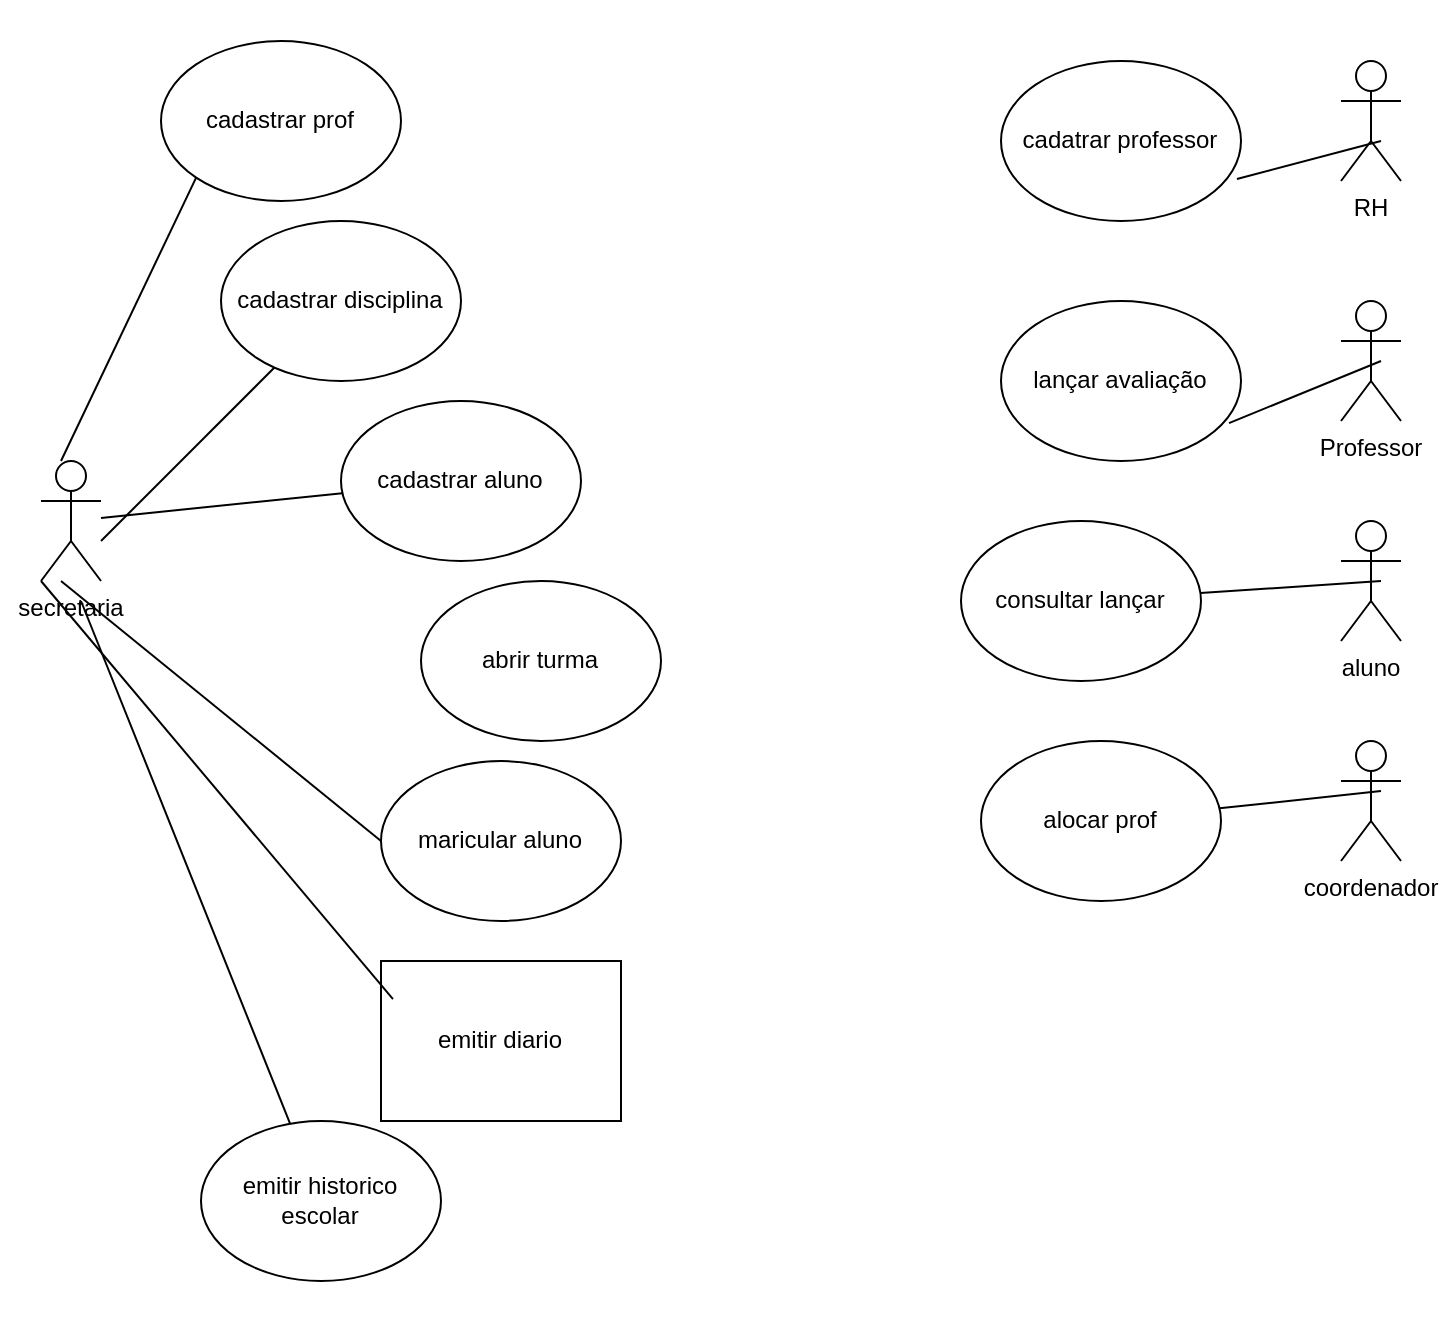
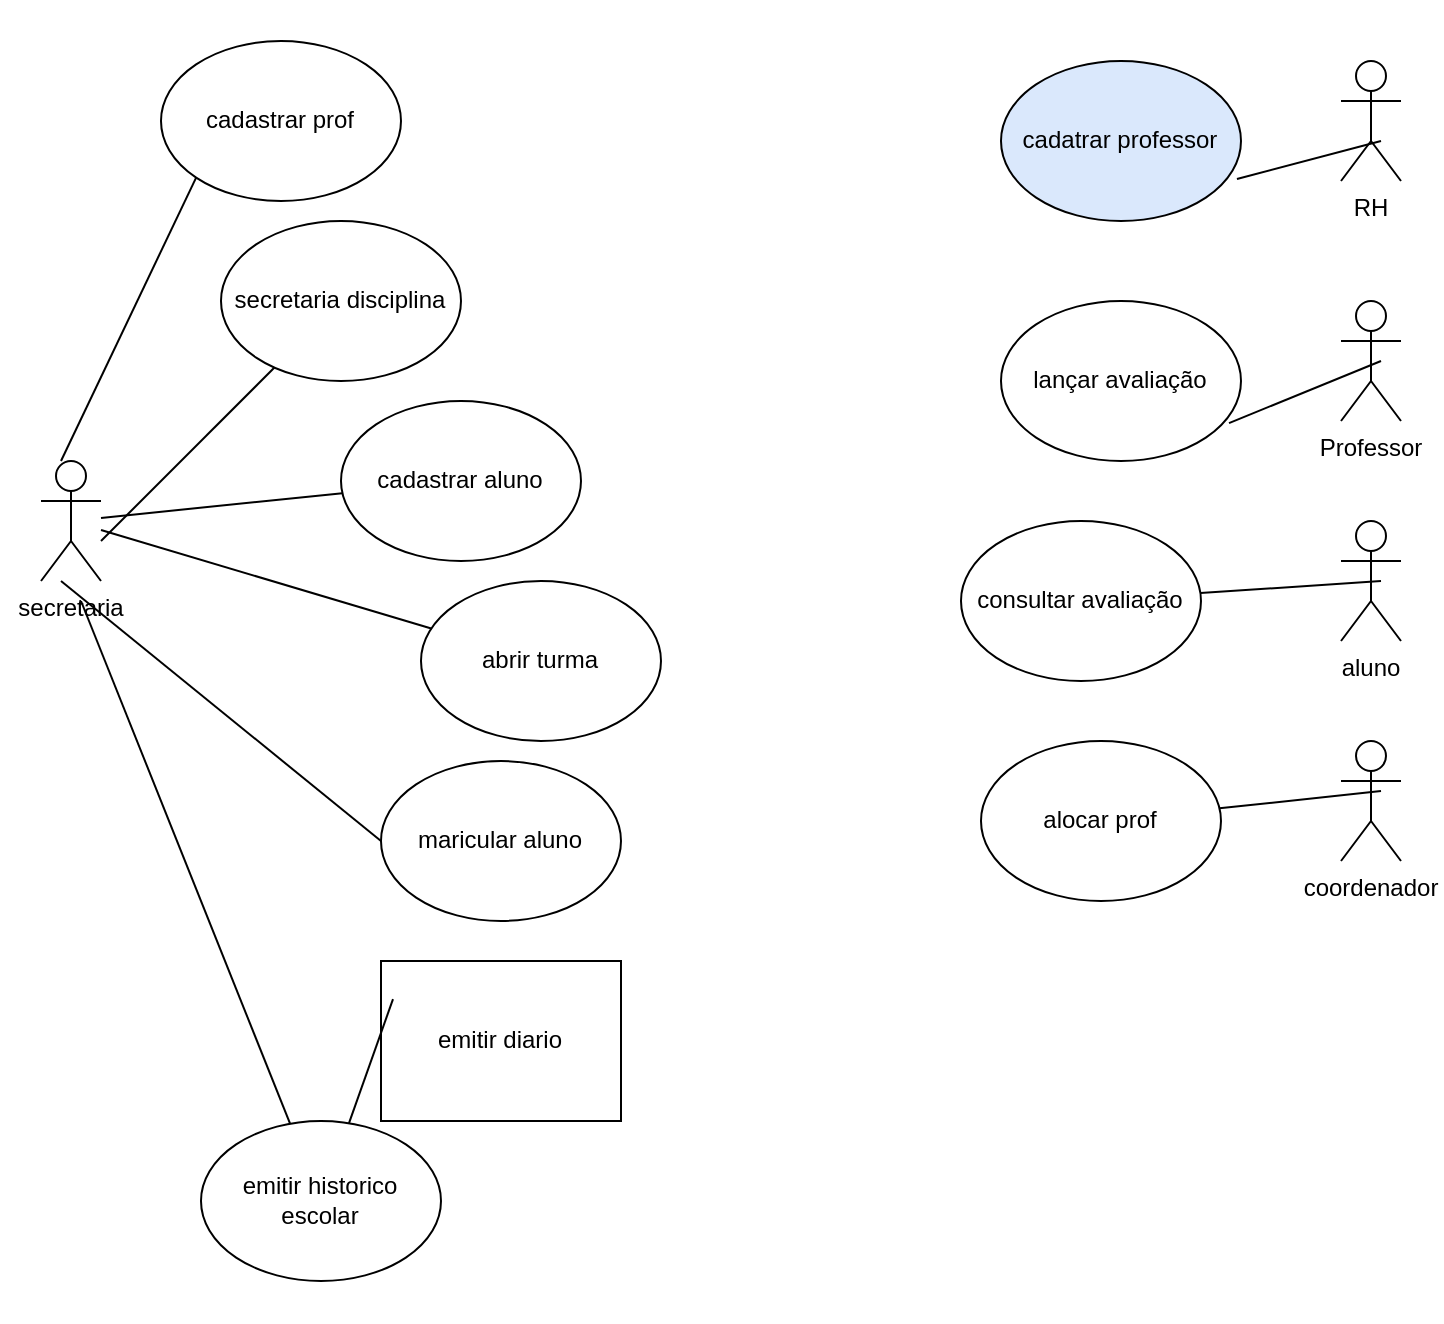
- <mxCell id="21" value="cadatrar professor" style="ellipse;whiteSpace=wrap;html=1;" vertex="1" parent="1"><mxGeometry x="500" y="30" width="120" height="80" as="geometry" /></mxCell>
+ <mxCell id="21" value="cadatrar professor" style="ellipse;whiteSpace=wrap;html=1;fillColor=#dae8fc;" vertex="1" parent="1"><mxGeometry x="500" y="30" width="120" height="80" as="geometry" /></mxCell>
- <mxCell id="4" value="cadastrar disciplina" style="ellipse;whiteSpace=wrap;html=1;" vertex="1" parent="1"><mxGeometry x="110" y="110" width="120" height="80" as="geometry" /></mxCell>
+ <mxCell id="4" value="secretaria disciplina" style="ellipse;whiteSpace=wrap;html=1;" vertex="1" parent="1"><mxGeometry x="110" y="110" width="120" height="80" as="geometry" /></mxCell>
+ <mxCell id="11" value="" style="endArrow=none;html=1;rounded=0;" edge="1" parent="1" source="6" target="2"><mxGeometry width="50" height="50" relative="1" as="geometry"><mxPoint x="80" y="400" as="sourcePoint" /><mxPoint x="130" y="350" as="targetPoint" /></mxGeometry></mxCell>
- <mxCell id="23" value="consultar lançar" style="ellipse;whiteSpace=wrap;html=1;" vertex="1" parent="1"><mxGeometry x="480" y="260" width="120" height="80" as="geometry" /></mxCell>
+ <mxCell id="23" value="consultar avaliação" style="ellipse;whiteSpace=wrap;html=1;" vertex="1" parent="1"><mxGeometry x="480" y="260" width="120" height="80" as="geometry" /></mxCell>
- <mxCell id="15" value="" style="endArrow=none;html=1;rounded=0;exitX=0.05;exitY=0.238;exitDx=0;exitDy=0;exitPerimeter=0;entryX=0;entryY=1;entryDx=0;entryDy=0;entryPerimeter=0;" edge="1" parent="1" source="12" target="2"><mxGeometry width="50" height="50" relative="1" as="geometry"><mxPoint x="-20" y="355" as="sourcePoint" /><mxPoint x="90" y="617.97" as="targetPoint" /></mxGeometry></mxCell>
+ <mxCell id="15" value="" style="endArrow=none;html=1;rounded=0;exitX=0.05;exitY=0.238;exitDx=0;exitDy=0;exitPerimeter=0;" edge="1" parent="1" source="12" target="13"><mxGeometry width="50" height="50" relative="1" as="geometry"><mxPoint x="-20" y="355" as="sourcePoint" /><mxPoint x="90" y="617.97" as="targetPoint" /></mxGeometry></mxCell>
